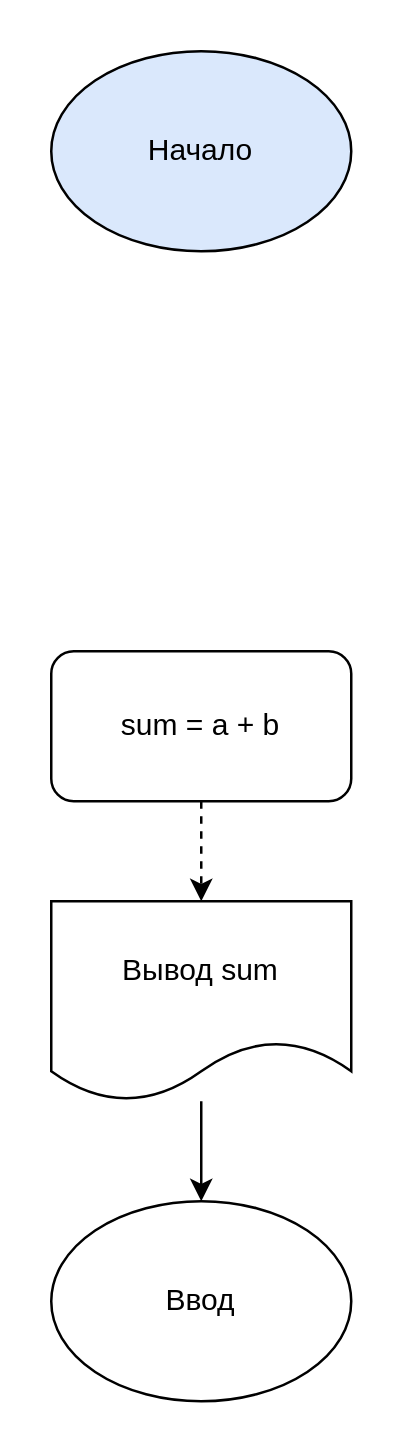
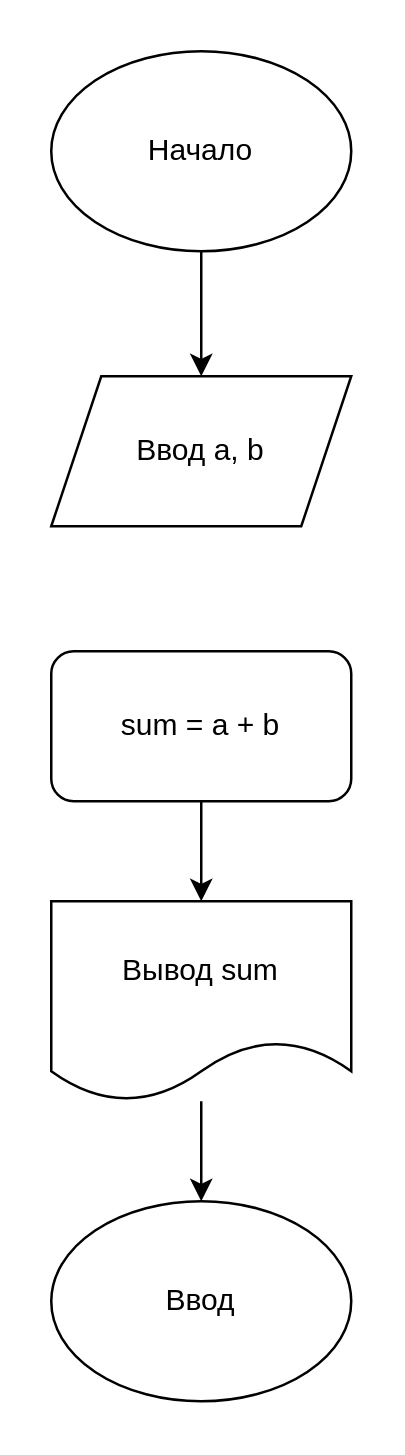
- <mxCell id="3" value="Начало" style="ellipse;whiteSpace=wrap;html=1;fillColor=#dae8fc;" vertex="1" parent="1"><mxGeometry x="20" y="20" width="120" height="80" as="geometry" /></mxCell>
+ <mxCell id="3" value="Начало" style="ellipse;whiteSpace=wrap;html=1;" vertex="1" parent="1"><mxGeometry x="20" y="20" width="120" height="80" as="geometry" /></mxCell>
+ <mxCell id="2" style="edgeStyle=orthogonalEdgeStyle;rounded=0;orthogonalLoop=1;jettySize=auto;html=1;entryX=0.5;entryY=0;entryDx=0;entryDy=0;" edge="1" parent="1" source="3" target="4"><mxGeometry relative="1" as="geometry" /></mxCell>
+ <mxCell id="4" value="Ввод a, b" style="shape=parallelogram;perimeter=parallelogramPerimeter;whiteSpace=wrap;html=1;fixedSize=1;" vertex="1" parent="1"><mxGeometry x="20" y="150" width="120" height="60" as="geometry" /></mxCell>
- <mxCell id="5" style="edgeStyle=orthogonalEdgeStyle;rounded=0;orthogonalLoop=1;jettySize=auto;html=1;entryX=0.5;entryY=0;entryDx=0;entryDy=0;dashed=1;" edge="1" parent="1" source="6" target="8"><mxGeometry relative="1" as="geometry" /></mxCell>
+ <mxCell id="5" style="edgeStyle=orthogonalEdgeStyle;rounded=0;orthogonalLoop=1;jettySize=auto;html=1;entryX=0.5;entryY=0;entryDx=0;entryDy=0;" edge="1" parent="1" source="6" target="8"><mxGeometry relative="1" as="geometry" /></mxCell>
